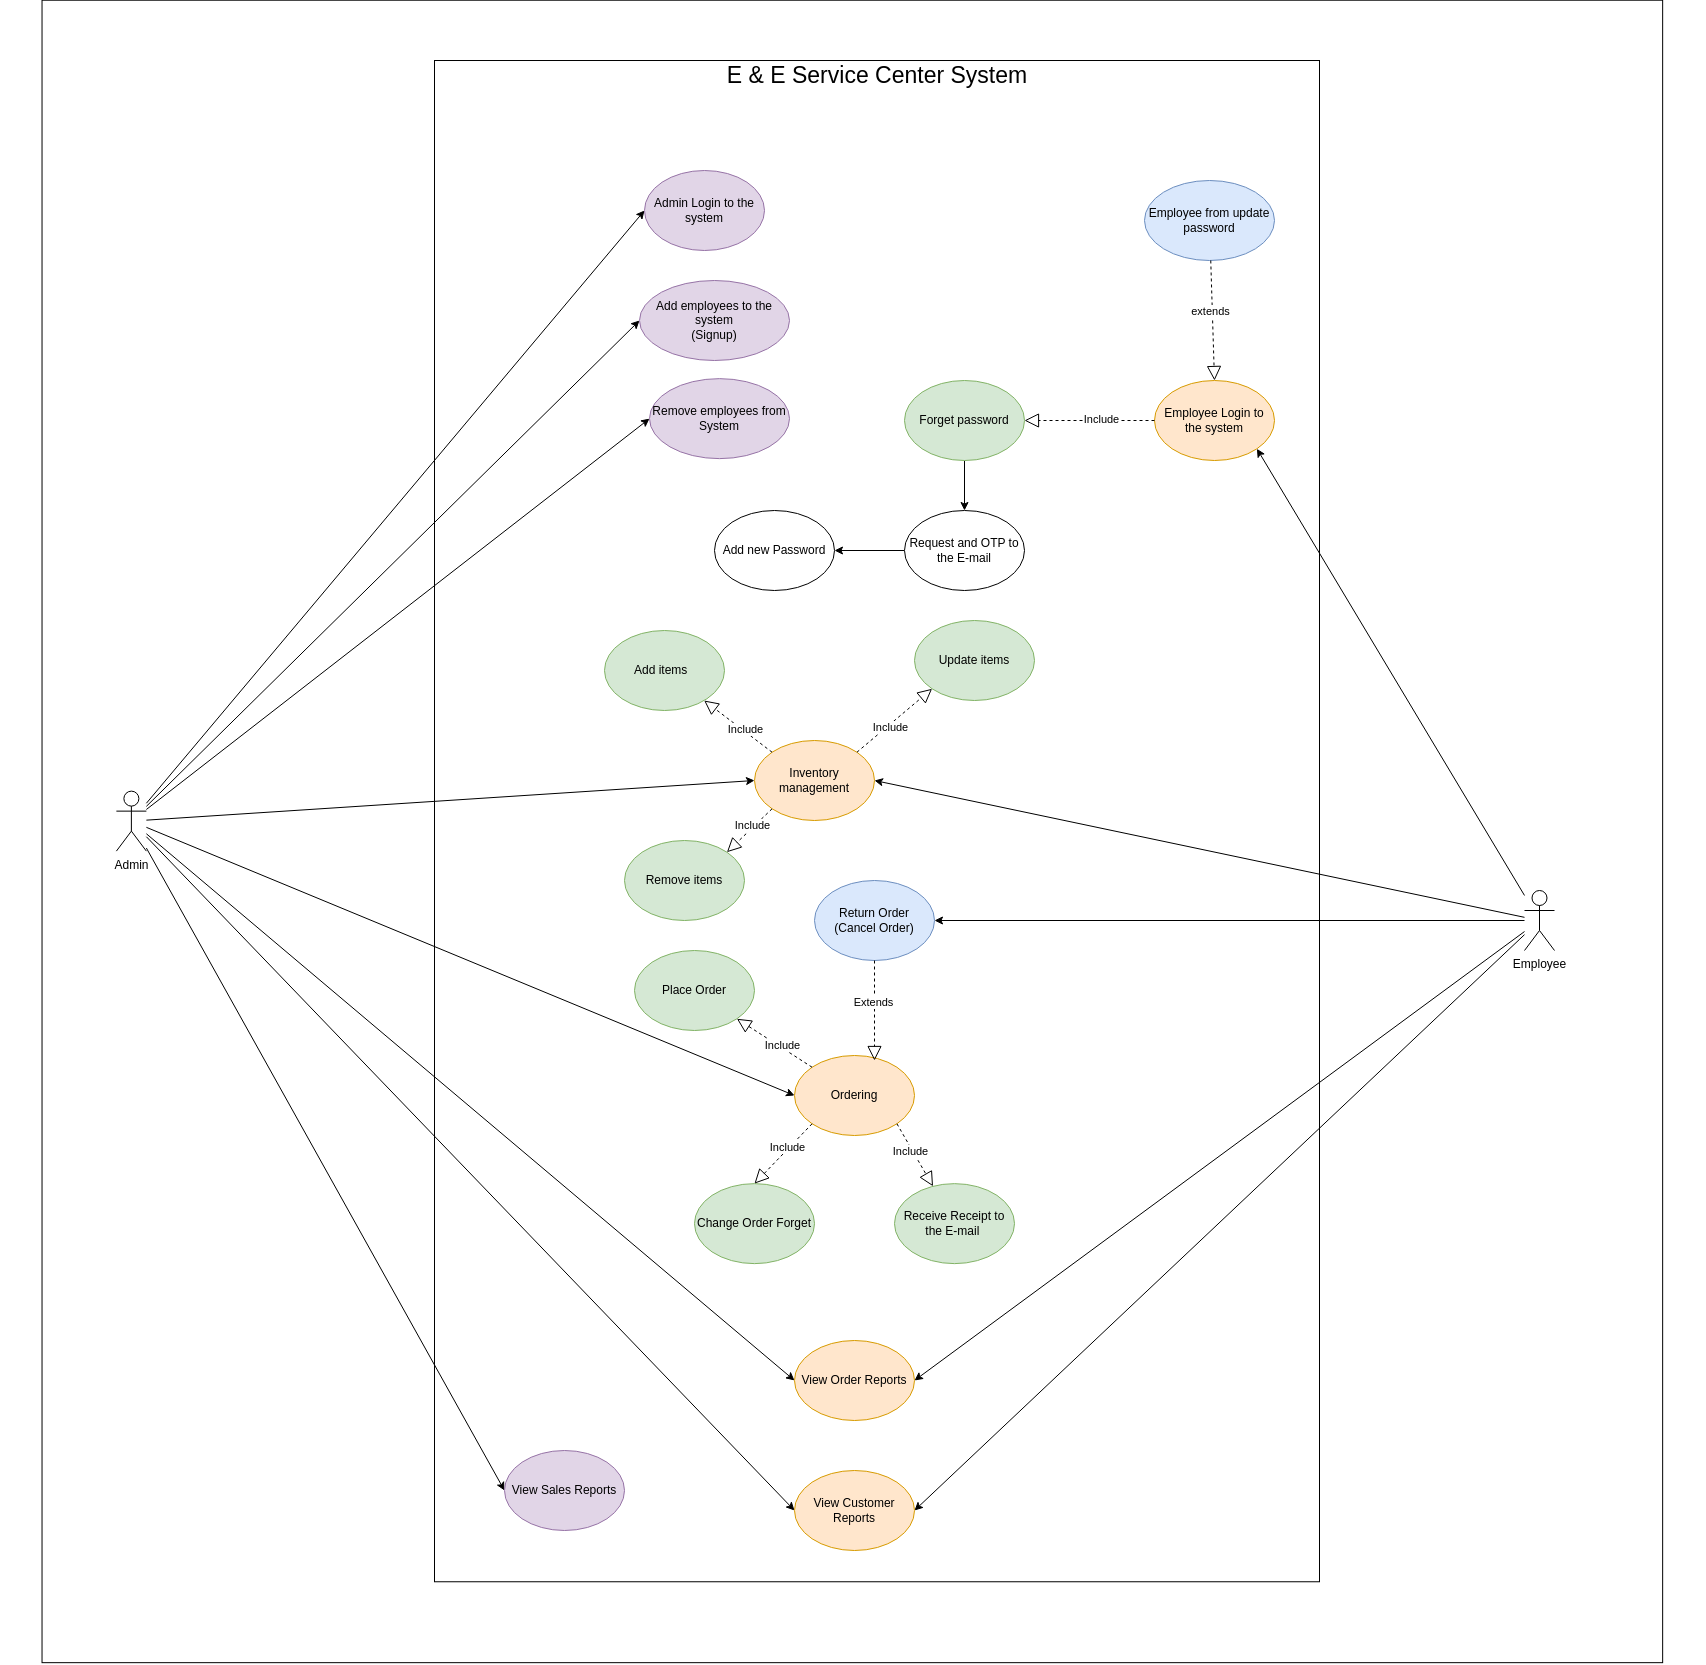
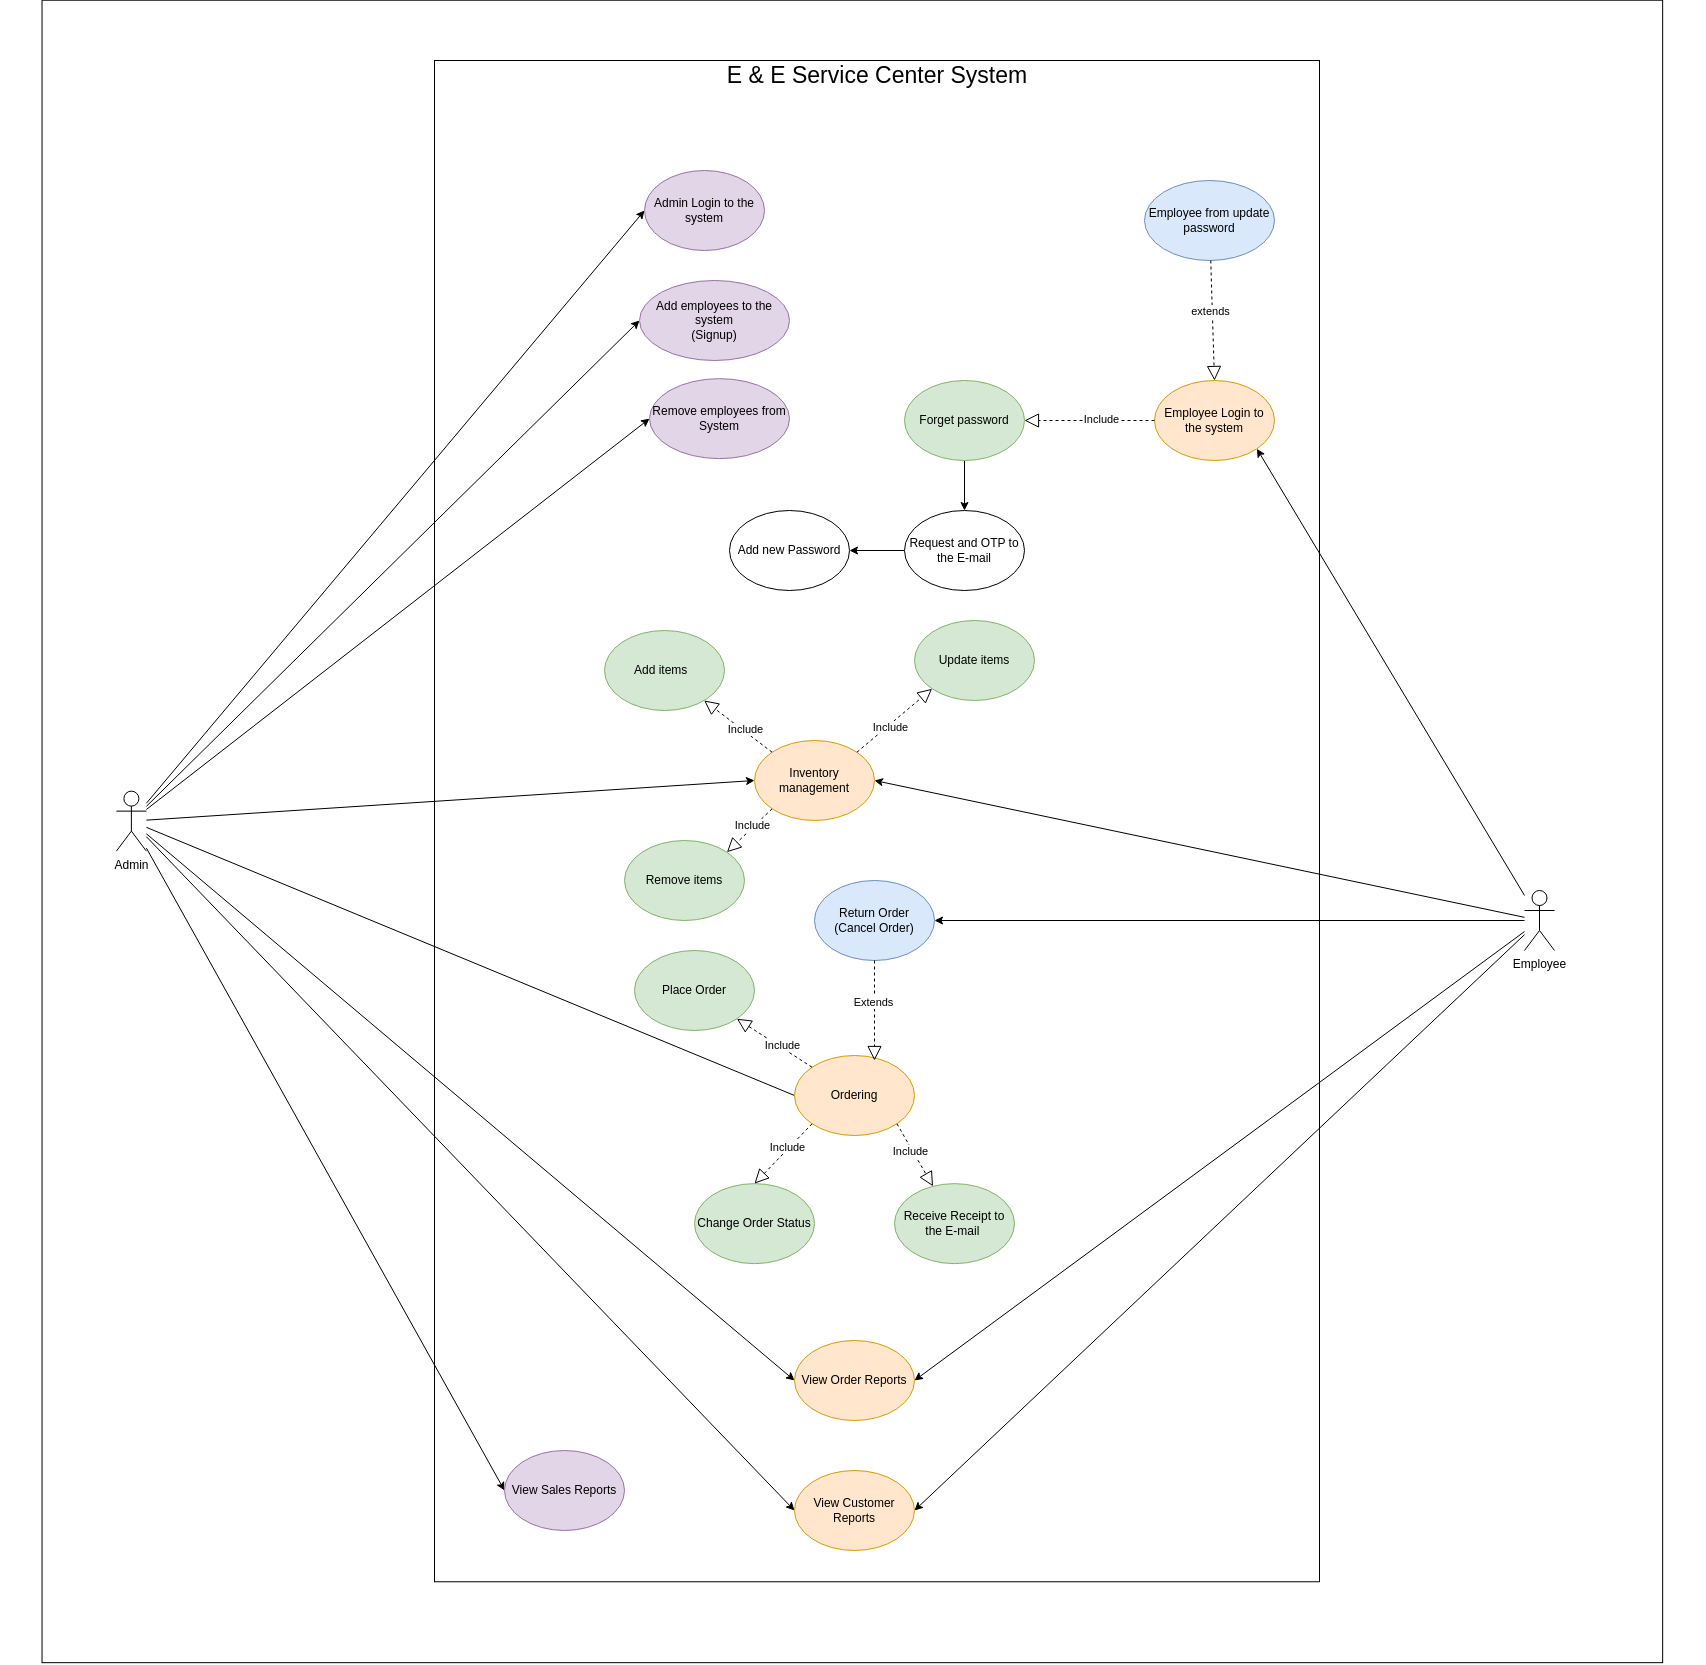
- <mxCell id="28" value="Add new Password" style="ellipse;whiteSpace=wrap;html=1;" parent="1" vertex="1"><mxGeometry x="714" y="510" width="120" height="80" as="geometry" /></mxCell>
+ <mxCell id="28" value="Add new Password" style="ellipse;whiteSpace=wrap;html=1;" parent="1" vertex="1"><mxGeometry x="729" y="510" width="120" height="80" as="geometry" /></mxCell>
- <mxCell id="8" style="edgeStyle=none;rounded=0;orthogonalLoop=1;jettySize=auto;html=1;entryX=0;entryY=0.5;entryDx=0;entryDy=0;" parent="1" source="12" target="42" edge="1"><mxGeometry relative="1" as="geometry" /></mxCell>
+ <mxCell id="8" style="edgeStyle=none;rounded=0;orthogonalLoop=1;jettySize=auto;html=1;entryX=0;entryY=0.5;entryDx=0;entryDy=0;endArrow=none;" parent="1" source="12" target="42" edge="1"><mxGeometry relative="1" as="geometry" /></mxCell>
- <mxCell id="44" value="Change Order Forget" style="ellipse;whiteSpace=wrap;html=1;fillColor=#d5e8d4;strokeColor=#82b366;" parent="1" vertex="1"><mxGeometry x="694" y="1183.13" width="120" height="80" as="geometry" /></mxCell>
+ <mxCell id="44" value="Change Order Status" style="ellipse;whiteSpace=wrap;html=1;fillColor=#d5e8d4;strokeColor=#82b366;" parent="1" vertex="1"><mxGeometry x="694" y="1183.13" width="120" height="80" as="geometry" /></mxCell>
